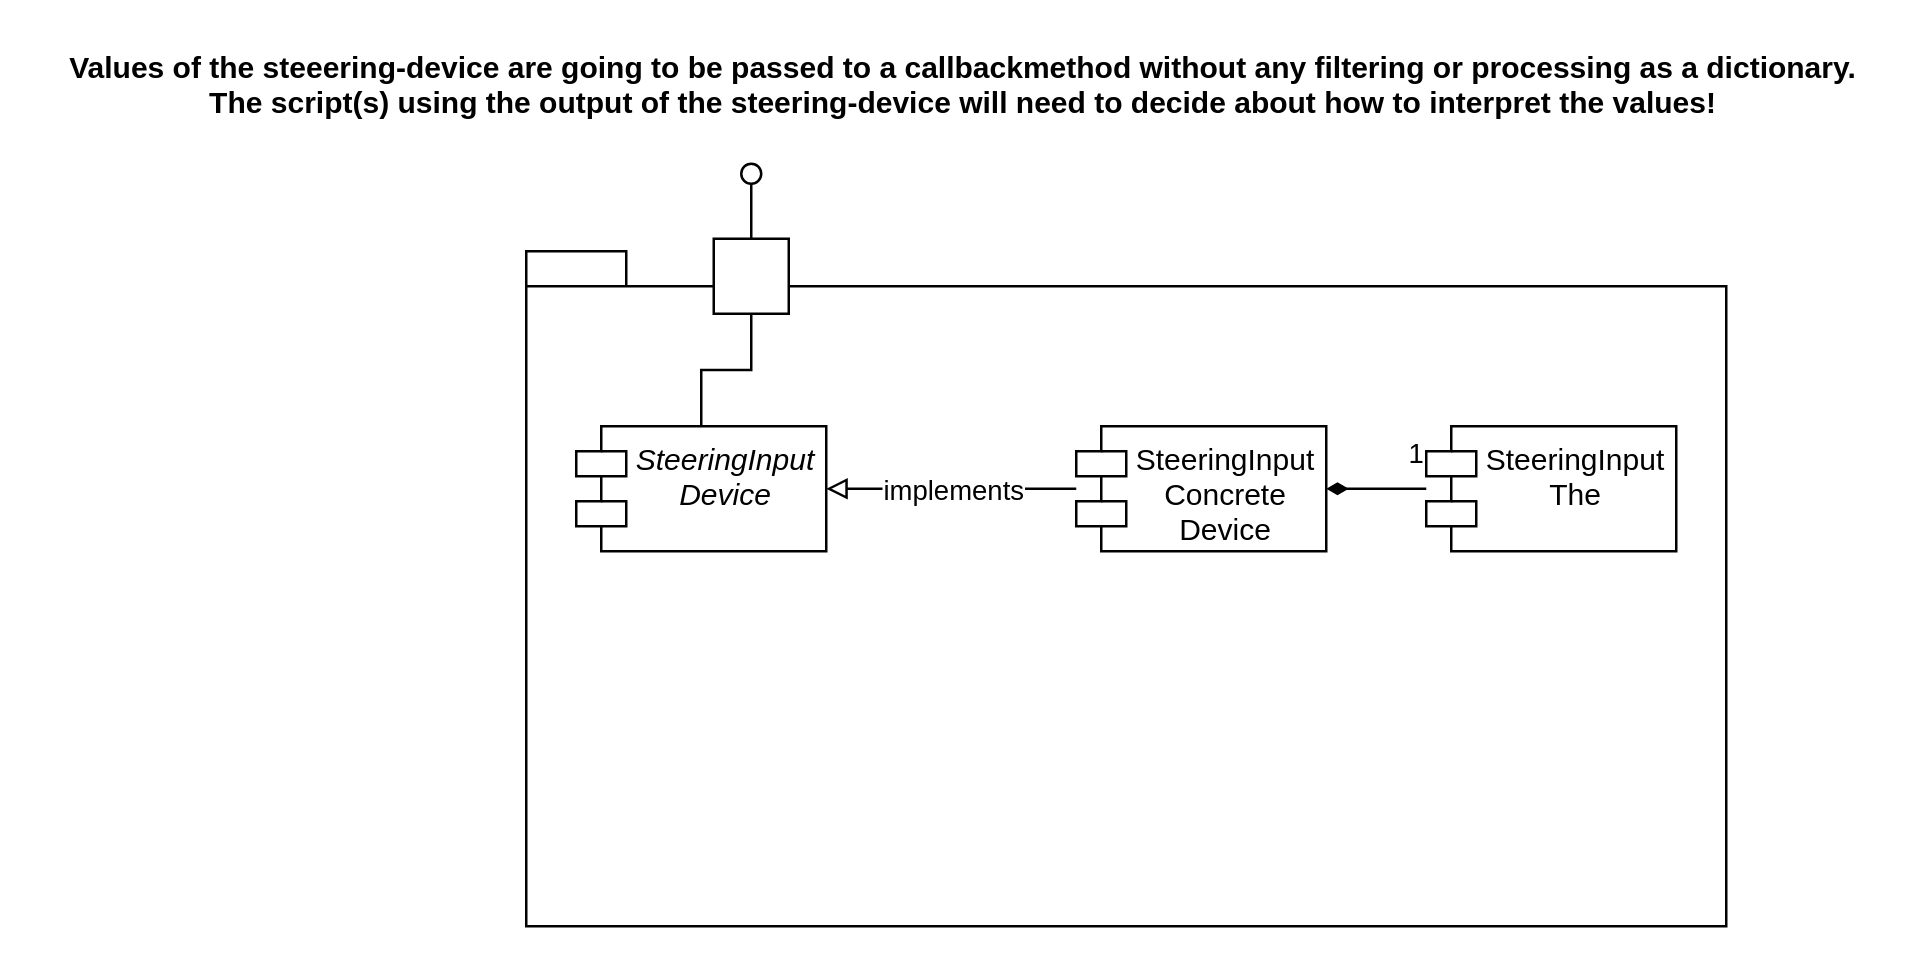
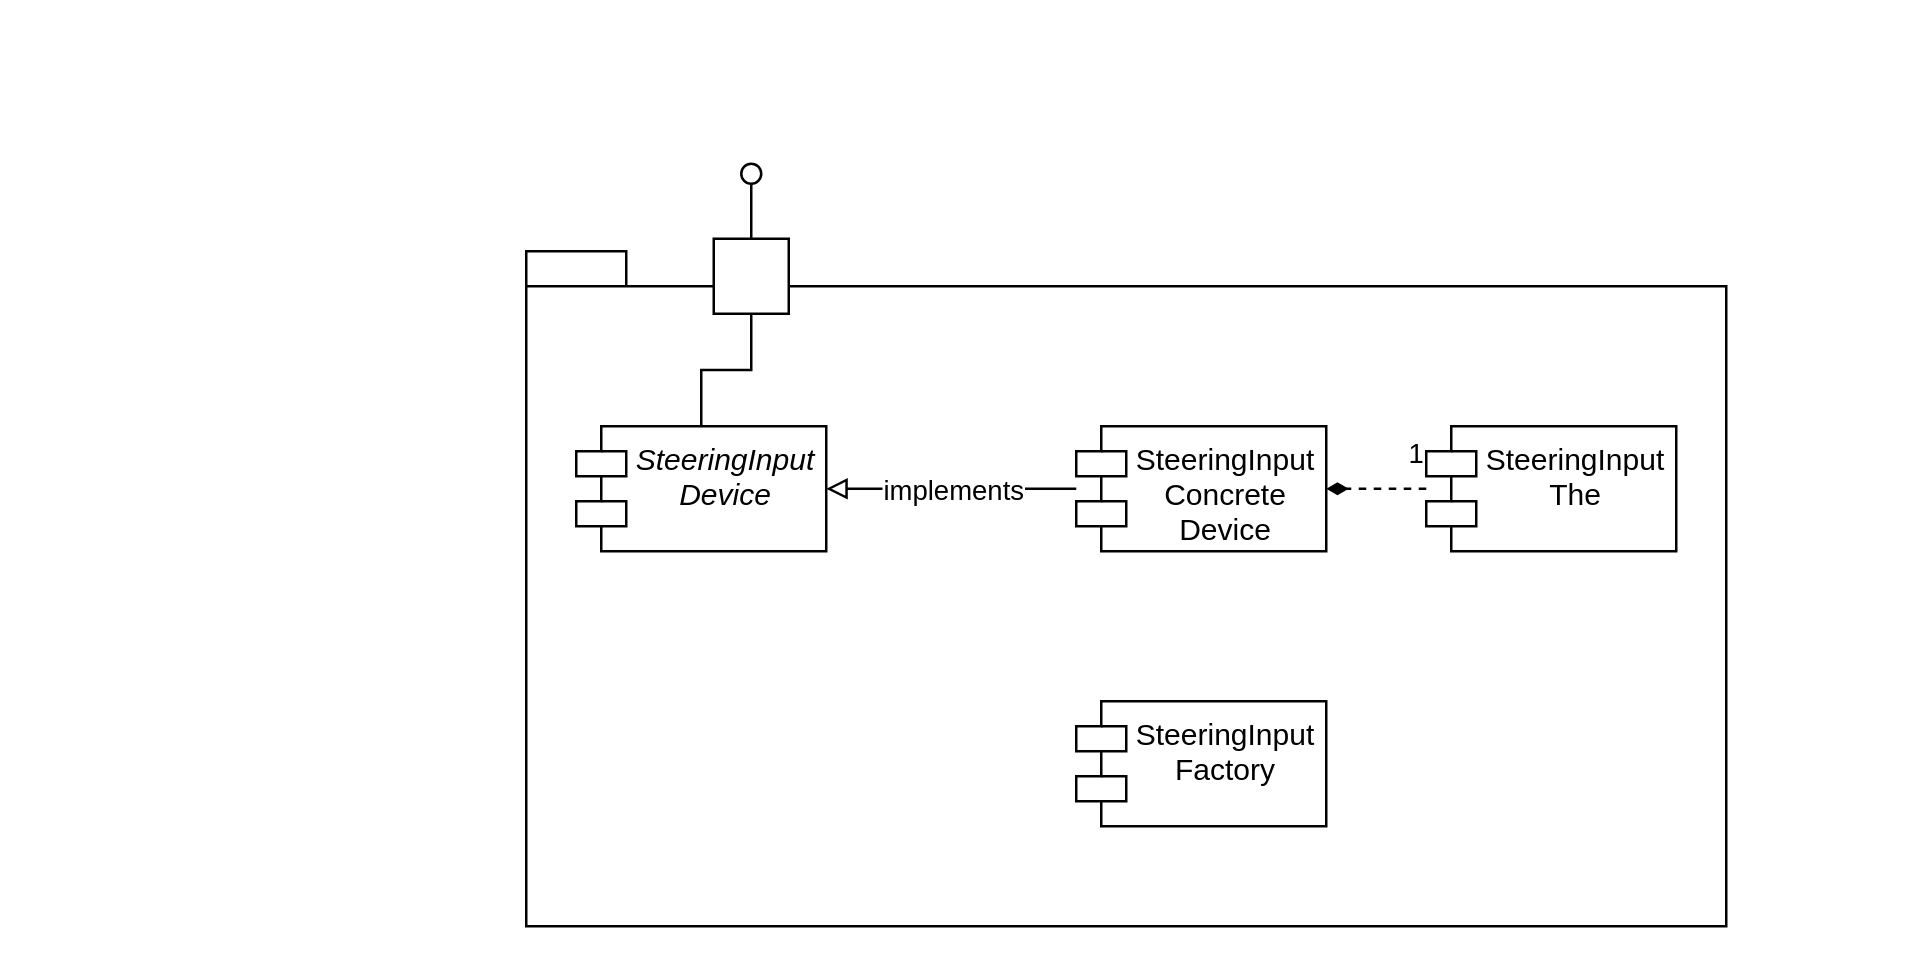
- <mxCell id="16" value="Values of the steeering-device are going to be passed to a callbackmethod without any filtering or processing as a dictionary.&#10;The script(s) using the output of the steering-device will need to decide about how to interpret the values!" style="text;align=center;fontStyle=1;verticalAlign=middle;spacingLeft=3;spacingRight=3;strokeColor=none;rotatable=0;points=[[0,0.5],[1,0.5]];portConstraint=eastwest;" parent="1" vertex="1"><mxGeometry y="20" width="730" height="26" as="geometry" x="20" /></mxCell>
- <mxCell id="8" style="edgeStyle=orthogonalEdgeStyle;rounded=0;orthogonalLoop=1;jettySize=auto;html=1;startArrow=none;startFill=0;endArrow=diamondThin;endFill=1;" parent="1" source="10" target="7" edge="1"><mxGeometry relative="1" as="geometry" /></mxCell>
+ <mxCell id="8" style="edgeStyle=orthogonalEdgeStyle;rounded=0;orthogonalLoop=1;jettySize=auto;html=1;startArrow=none;startFill=0;endArrow=diamondThin;endFill=1;dashed=1;" parent="1" source="10" target="7" edge="1"><mxGeometry relative="1" as="geometry" /></mxCell>
+ <mxCell id="11" value="SteeringInput&#10;Factory" style="shape=module;align=left;spacingLeft=20;align=center;verticalAlign=top;" parent="1" vertex="1"><mxGeometry x="430" y="280" width="100" height="50" as="geometry" /></mxCell>
